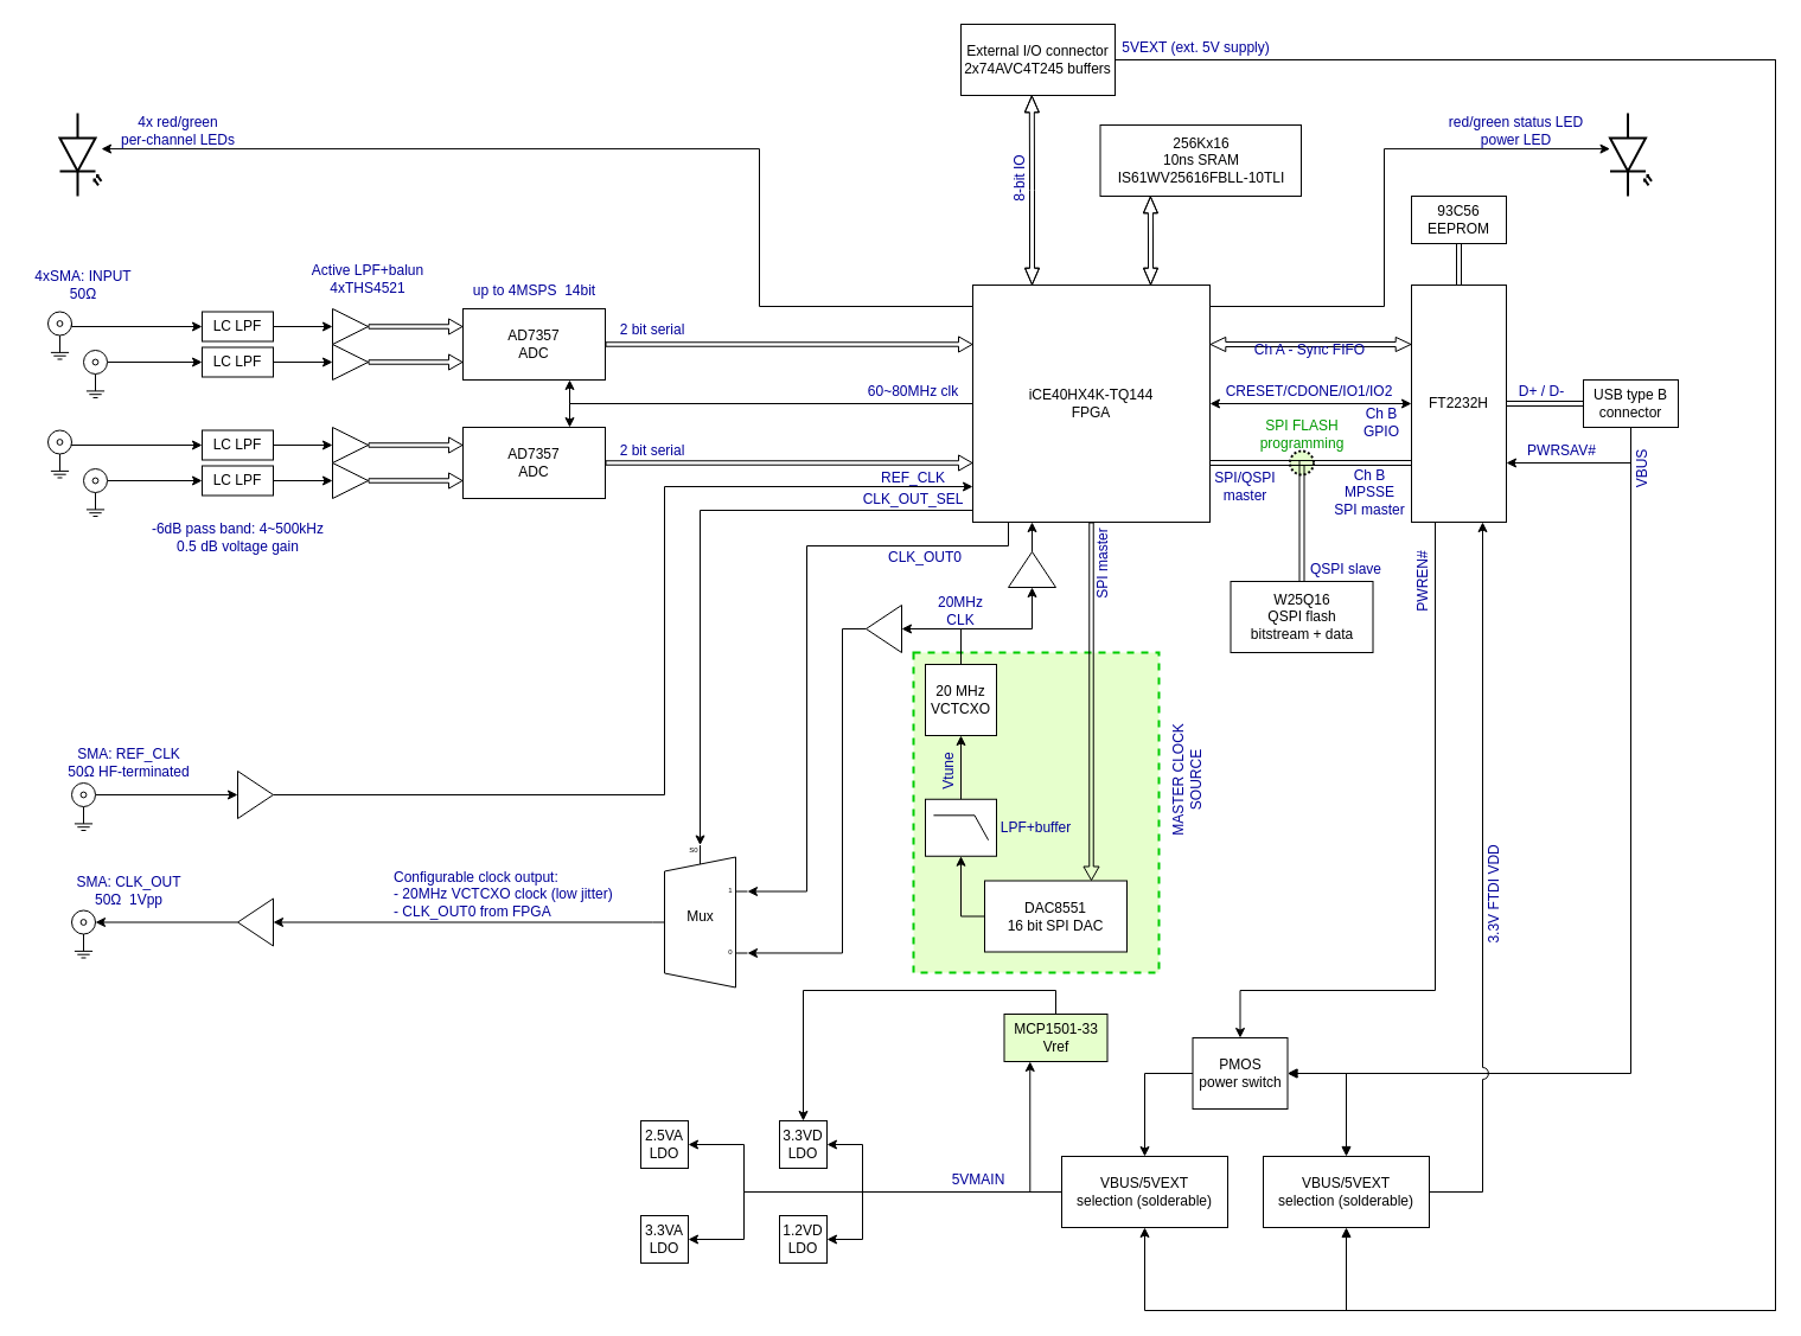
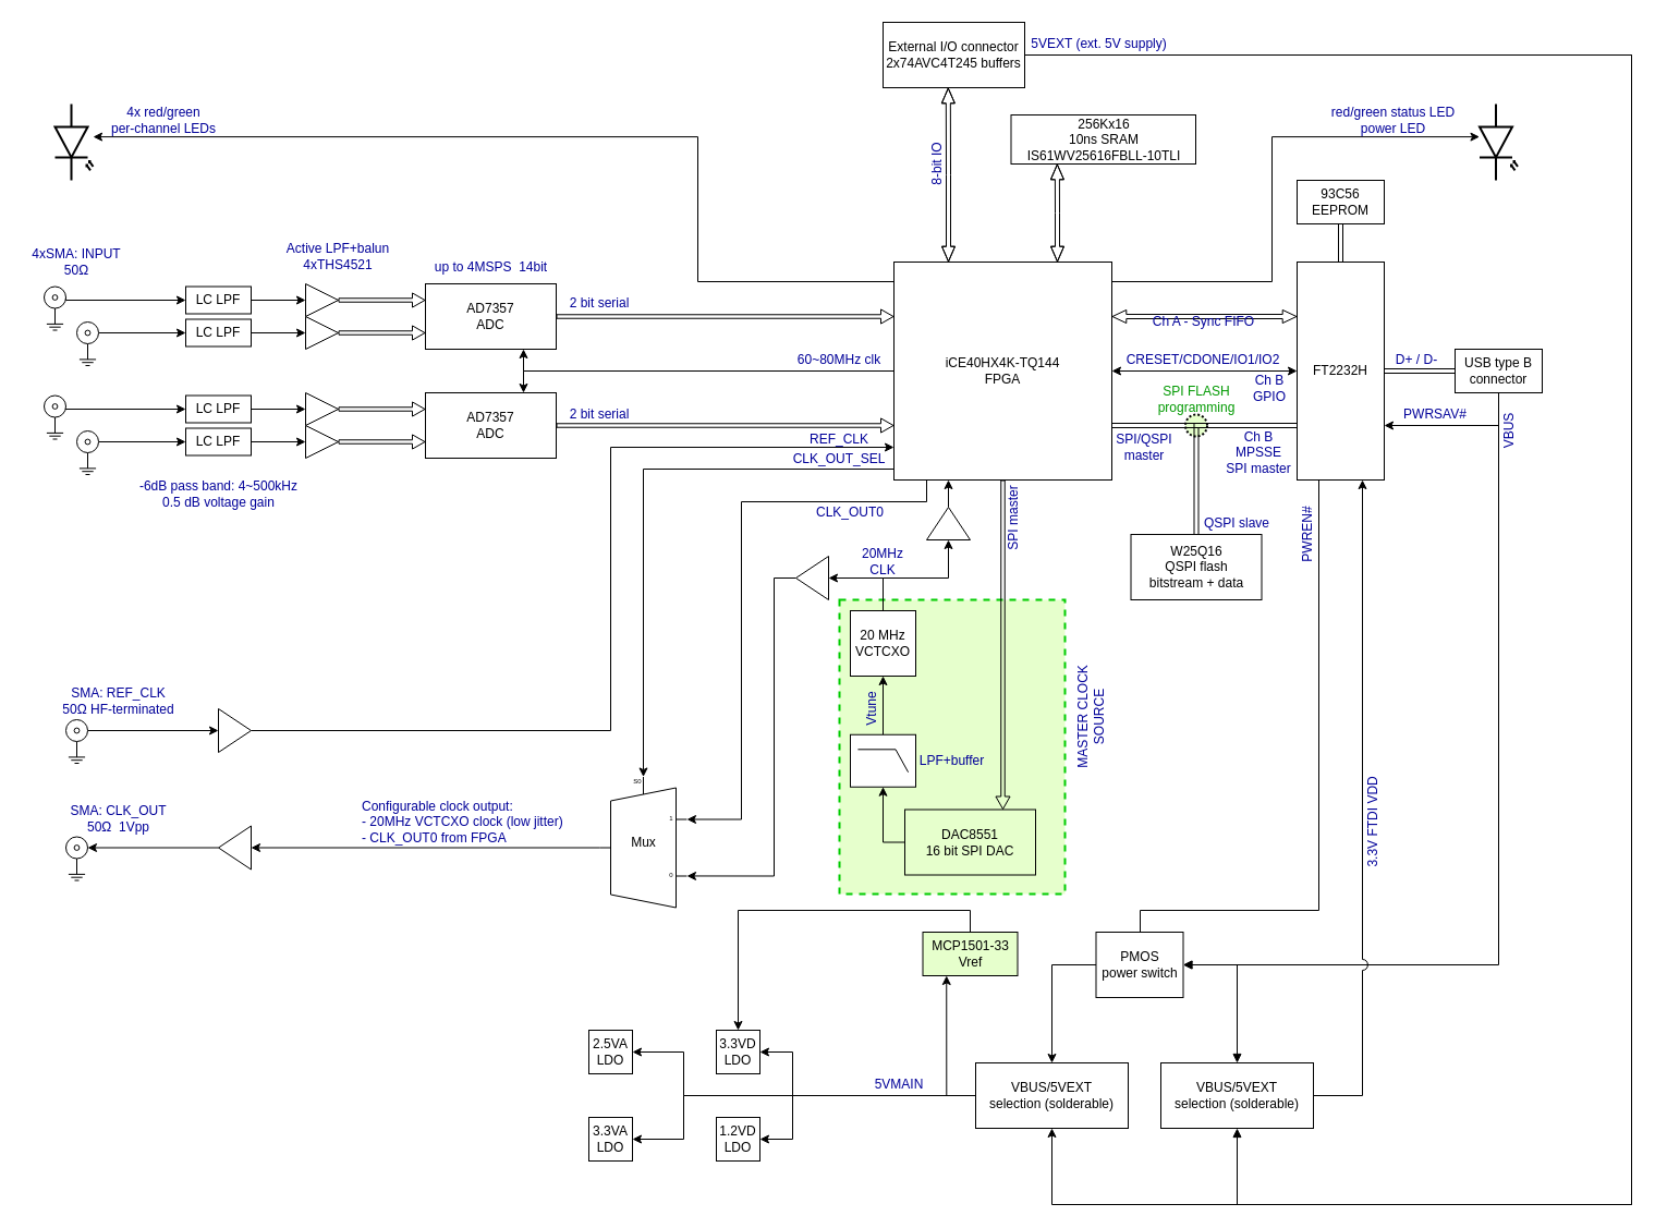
- <mxCell id="21" value="256Kx16&lt;br&gt;10ns SRAM&lt;br&gt;IS61WV25616FBLL-10TLI" style="rounded=0;whiteSpace=wrap;html=1;" parent="1" vertex="1"><mxGeometry x="927.5" y="105" width="169.5" height="60" as="geometry" /></mxCell>
+ <mxCell id="21" value="256Kx16&lt;br&gt;10ns SRAM&lt;br&gt;IS61WV25616FBLL-10TLI" style="rounded=0;whiteSpace=wrap;html=1;" parent="1" vertex="1"><mxGeometry x="927.5" y="105" width="169.5" height="45" as="geometry" /></mxCell>
- <mxCell id="45" value="DAC8551&lt;br&gt;16 bit SPI DAC" style="rounded=0;whiteSpace=wrap;html=1;" parent="1" vertex="1"><mxGeometry x="830" y="742.5" width="120" height="60" as="geometry" /></mxCell>
+ <mxCell id="45" value="DAC8551&lt;br&gt;16 bit SPI DAC" style="rounded=0;whiteSpace=wrap;html=1;fillColor=#e6ffcc;" parent="1" vertex="1"><mxGeometry x="830" y="742.5" width="120" height="60" as="geometry" /></mxCell>
- <mxCell id="33" value="PMOS&lt;br&gt;power switch" style="rounded=0;whiteSpace=wrap;html=1;" parent="1" vertex="1"><mxGeometry x="1005.5" y="875" width="80" height="60" as="geometry" /></mxCell>
+ <mxCell id="33" value="PMOS&lt;br&gt;power switch" style="rounded=0;whiteSpace=wrap;html=1;" parent="1" vertex="1"><mxGeometry x="1005.5" y="855" width="80" height="60" as="geometry" /></mxCell>
